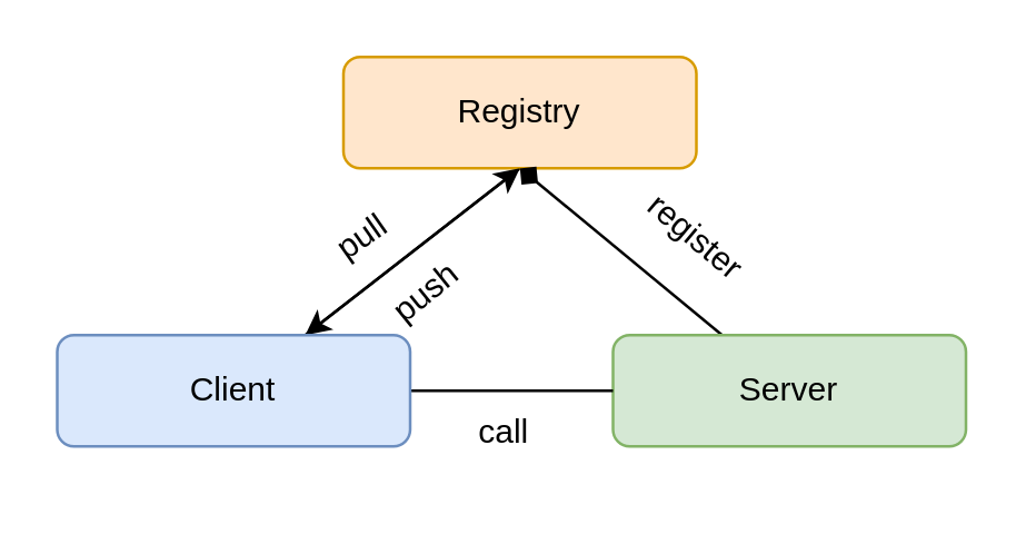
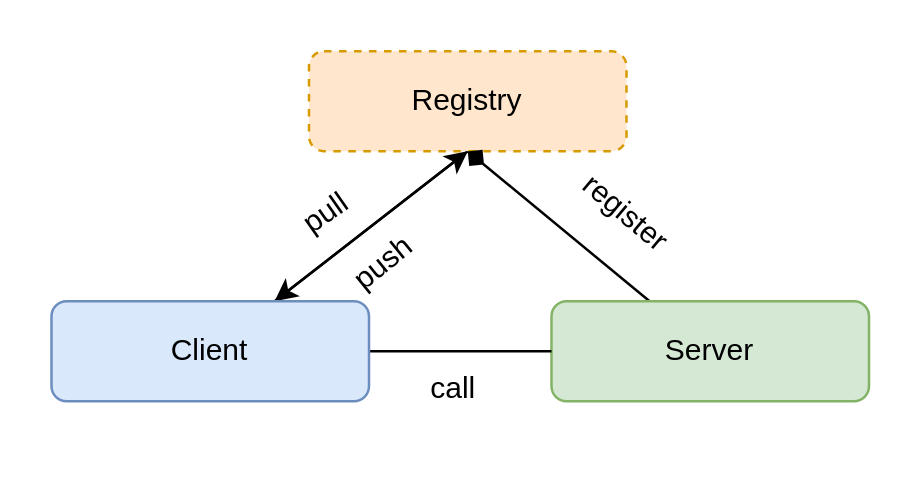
- <mxCell id="3" value="Registry" style="rounded=1;whiteSpace=wrap;html=1;fillColor=#ffe6cc;strokeColor=#d79b00;" vertex="1" parent="1"><mxGeometry x="123" y="20" width="127" height="40" as="geometry" /></mxCell>
+ <mxCell id="3" value="Registry" style="rounded=1;whiteSpace=wrap;html=1;fillColor=#ffe6cc;strokeColor=#d79b00;dashed=1;" vertex="1" parent="1"><mxGeometry x="123" y="20" width="127" height="40" as="geometry" /></mxCell>
